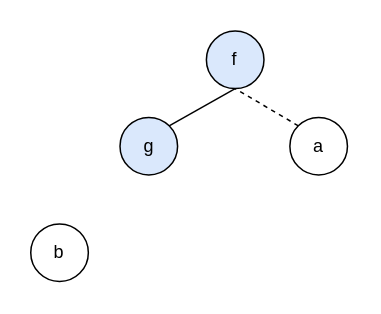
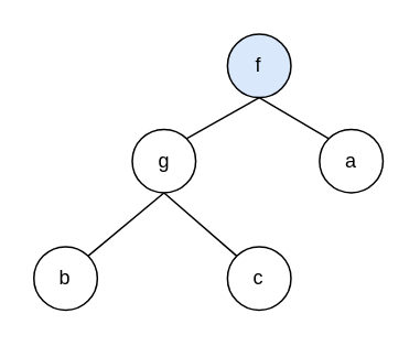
- <mxCell id="9" value="" style="endArrow=none;html=1;rounded=0;exitX=0;exitY=0;exitDx=0;exitDy=0;entryX=0.5;entryY=1;entryDx=0;entryDy=0;dashed=1;" edge="1" parent="2" source="5" target="3"><mxGeometry width="50" height="50" relative="1" as="geometry"><mxPoint x="326.323" y="63.345" as="sourcePoint" /><mxPoint x="134.368" y="38.391" as="targetPoint" /></mxGeometry></mxCell>
+ <mxCell id="9" value="" style="endArrow=none;html=1;rounded=0;exitX=0;exitY=0;exitDx=0;exitDy=0;entryX=0.5;entryY=1;entryDx=0;entryDy=0;" edge="1" parent="2" source="5" target="3"><mxGeometry width="50" height="50" relative="1" as="geometry"><mxPoint x="326.323" y="63.345" as="sourcePoint" /><mxPoint x="134.368" y="38.391" as="targetPoint" /></mxGeometry></mxCell>
- <mxCell id="4" value="g" style="ellipse;whiteSpace=wrap;html=1;aspect=fixed;fillColor=#dae8fc;" parent="2" vertex="1"><mxGeometry x="59.506" y="57.586" width="38.39" height="38.39" as="geometry" /></mxCell>
+ <mxCell id="4" value="g" style="ellipse;whiteSpace=wrap;html=1;aspect=fixed;" parent="2" vertex="1"><mxGeometry x="59.506" y="57.586" width="38.39" height="38.39" as="geometry" /></mxCell>
+ <mxCell id="10" value="" style="endArrow=none;html=1;rounded=0;entryX=0.5;entryY=1;entryDx=0;entryDy=0;exitX=1;exitY=0;exitDx=0;exitDy=0;" edge="1" parent="2" source="6" target="4"><mxGeometry width="50" height="50" relative="1" as="geometry"><mxPoint x="19.195" y="120.931" as="sourcePoint" /><mxPoint x="57.586" y="95.977" as="targetPoint" /></mxGeometry></mxCell>
+ <mxCell id="11" value="" style="endArrow=none;html=1;rounded=0;entryX=0.5;entryY=1;entryDx=0;entryDy=0;exitX=0;exitY=0;exitDx=0;exitDy=0;" edge="1" parent="2" source="7" target="4"><mxGeometry width="50" height="50" relative="1" as="geometry"><mxPoint x="76.782" y="140.126" as="sourcePoint" /><mxPoint x="115.173" y="115.172" as="targetPoint" /></mxGeometry></mxCell>
+ <mxCell id="7" value="c" style="ellipse;whiteSpace=wrap;html=1;aspect=fixed;" parent="2" vertex="1"><mxGeometry x="117.092" y="128.609" width="38.39" height="38.39" as="geometry" /></mxCell>
